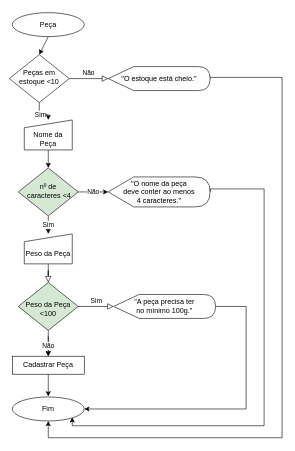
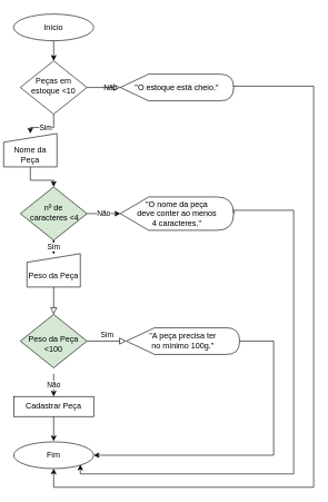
- <mxCell id="8" value="Peça" style="ellipse;whiteSpace=wrap;html=1;" vertex="1" parent="1"><mxGeometry x="20" y="20" width="120" height="40" as="geometry" /></mxCell>
+ <mxCell id="8" value="Início" style="ellipse;whiteSpace=wrap;html=1;" vertex="1" parent="1"><mxGeometry x="20" y="20" width="120" height="40" as="geometry" /></mxCell>
- <mxCell id="7" value="Peças em estoque &amp;lt;10" style="rhombus;whiteSpace=wrap;html=1;shadow=0;fontFamily=Helvetica;fontSize=12;align=center;strokeWidth=1;spacing=6;spacingTop=-4;" parent="1" vertex="1"><mxGeometry x="15" y="90" width="100" height="80" as="geometry" /></mxCell>
+ <mxCell id="7" value="Peças em estoque &amp;lt;10" style="rhombus;whiteSpace=wrap;html=1;shadow=0;fontFamily=Helvetica;fontSize=12;align=center;strokeWidth=1;spacing=6;spacingTop=-4;" parent="1" vertex="1"><mxGeometry x="30" y="90" width="100" height="80" as="geometry" /></mxCell>
- <mxCell id="12" value="&lt;br&gt;Nome da Peça" style="shape=manualInput;whiteSpace=wrap;html=1;size=13;" vertex="1" parent="1"><mxGeometry x="40" y="199" width="80" height="50" as="geometry" /></mxCell>
+ <mxCell id="12" value="&lt;br&gt;Nome da Peça" style="shape=manualInput;whiteSpace=wrap;html=1;size=13;" vertex="1" parent="1"><mxGeometry x="5" y="199" width="80" height="50" as="geometry" /></mxCell>
- <mxCell id="13" value="&lt;br&gt;Peso&amp;nbsp;da Peça" style="shape=manualInput;whiteSpace=wrap;html=1;size=13;" vertex="1" parent="1"><mxGeometry x="40" y="389" width="80" height="50" as="geometry" /></mxCell>
+ <mxCell id="13" value="&lt;br&gt;Peso&amp;nbsp;da Peça" style="shape=manualInput;whiteSpace=wrap;html=1;size=13;" vertex="1" parent="1"><mxGeometry x="40" y="379" width="80" height="50" as="geometry" /></mxCell>
- <mxCell id="14" value="" style="edgeStyle=orthogonalEdgeStyle;rounded=0;orthogonalLoop=1;jettySize=auto;html=1;exitX=0.5;exitY=1;exitDx=0;exitDy=0;" edge="1" parent="1" source="4" target="25"><mxGeometry relative="1" as="geometry"><mxPoint x="80" y="557" as="sourcePoint" /></mxGeometry></mxCell>
